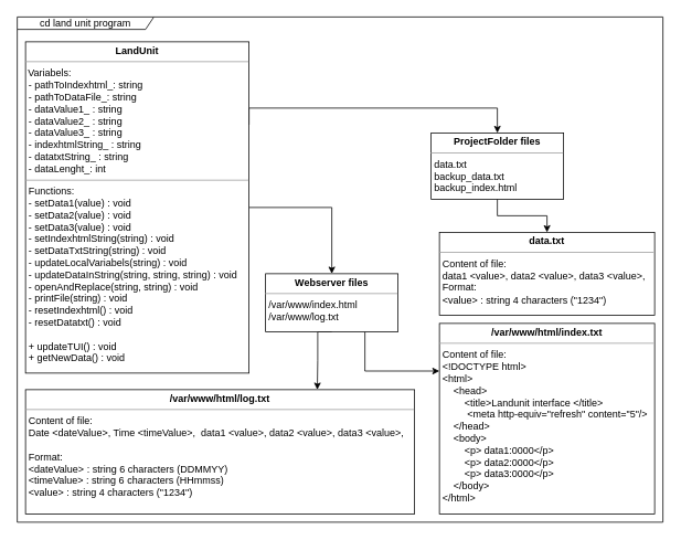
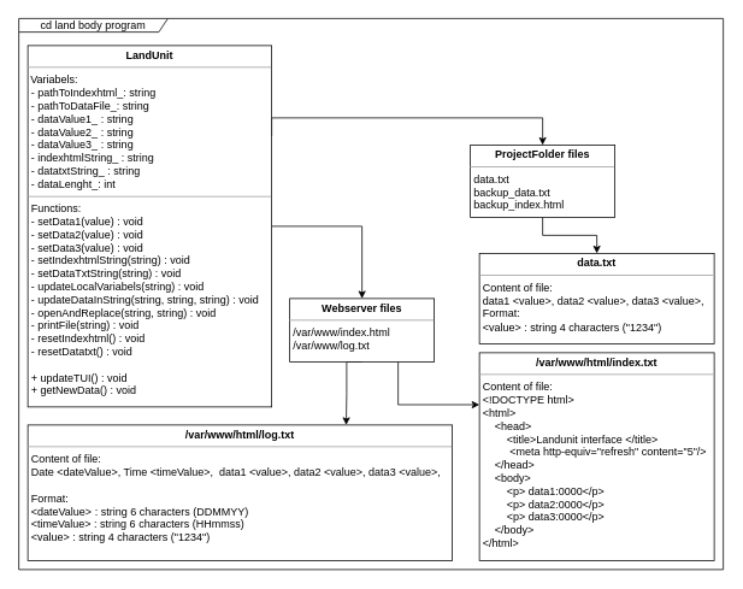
- <mxCell id="13" value="cd land unit program" style="shape=umlFrame;whiteSpace=wrap;html=1;width=165;height=15;" vertex="1" parent="1"><mxGeometry x="20" y="20" width="780" height="610" as="geometry" /></mxCell>
+ <mxCell id="13" value="cd land body program" style="shape=umlFrame;whiteSpace=wrap;html=1;width=165;height=15;" vertex="1" parent="1"><mxGeometry x="20" y="20" width="780" height="610" as="geometry" /></mxCell>
